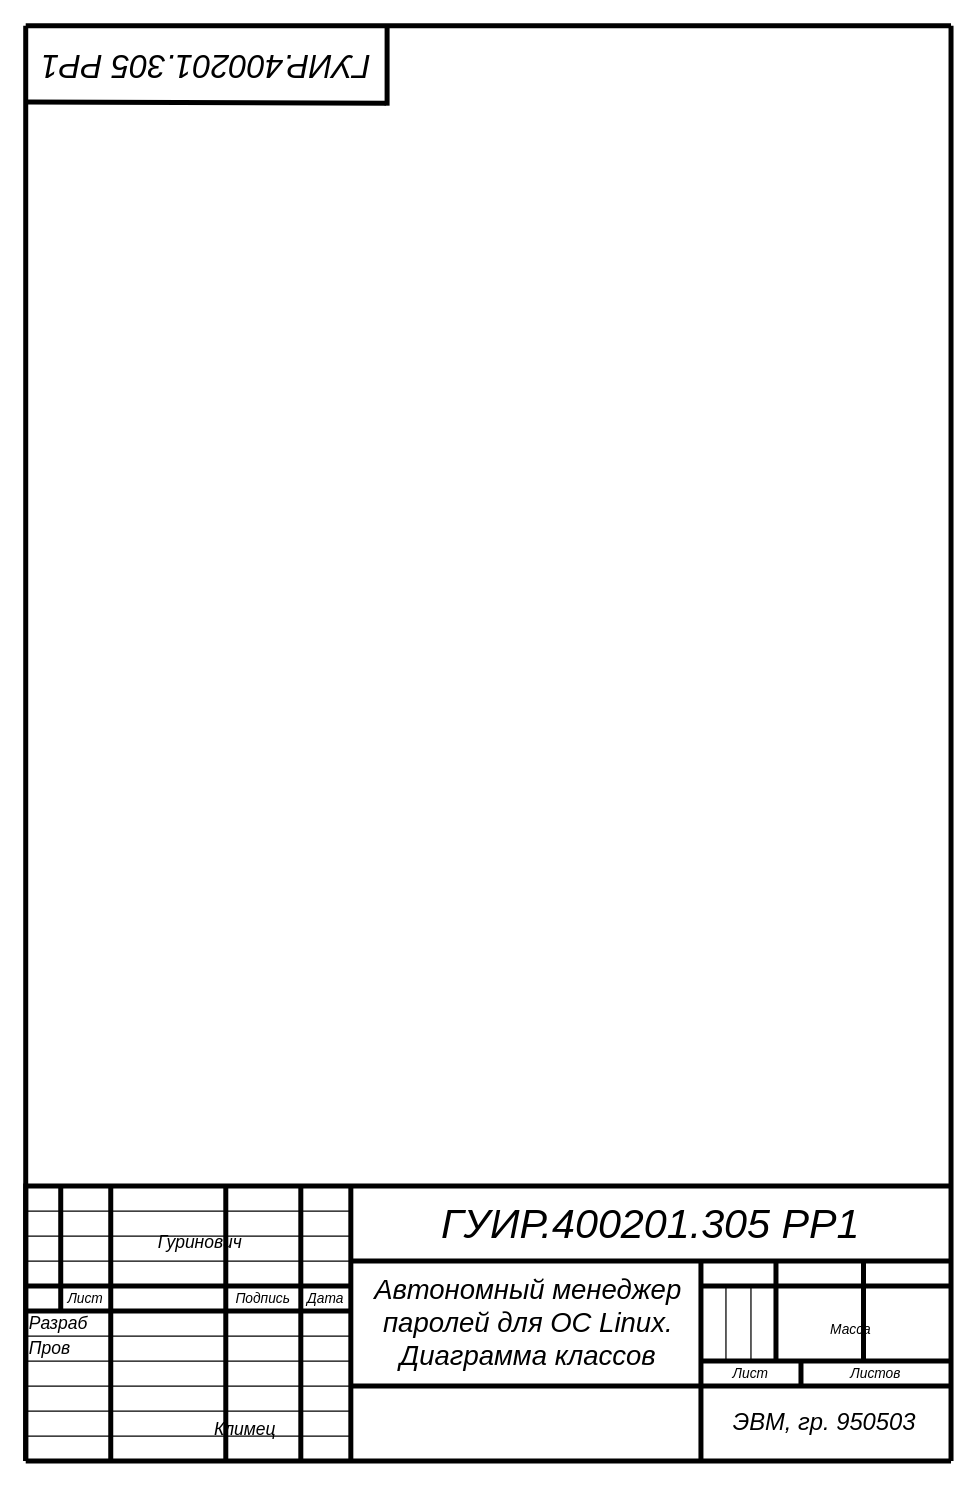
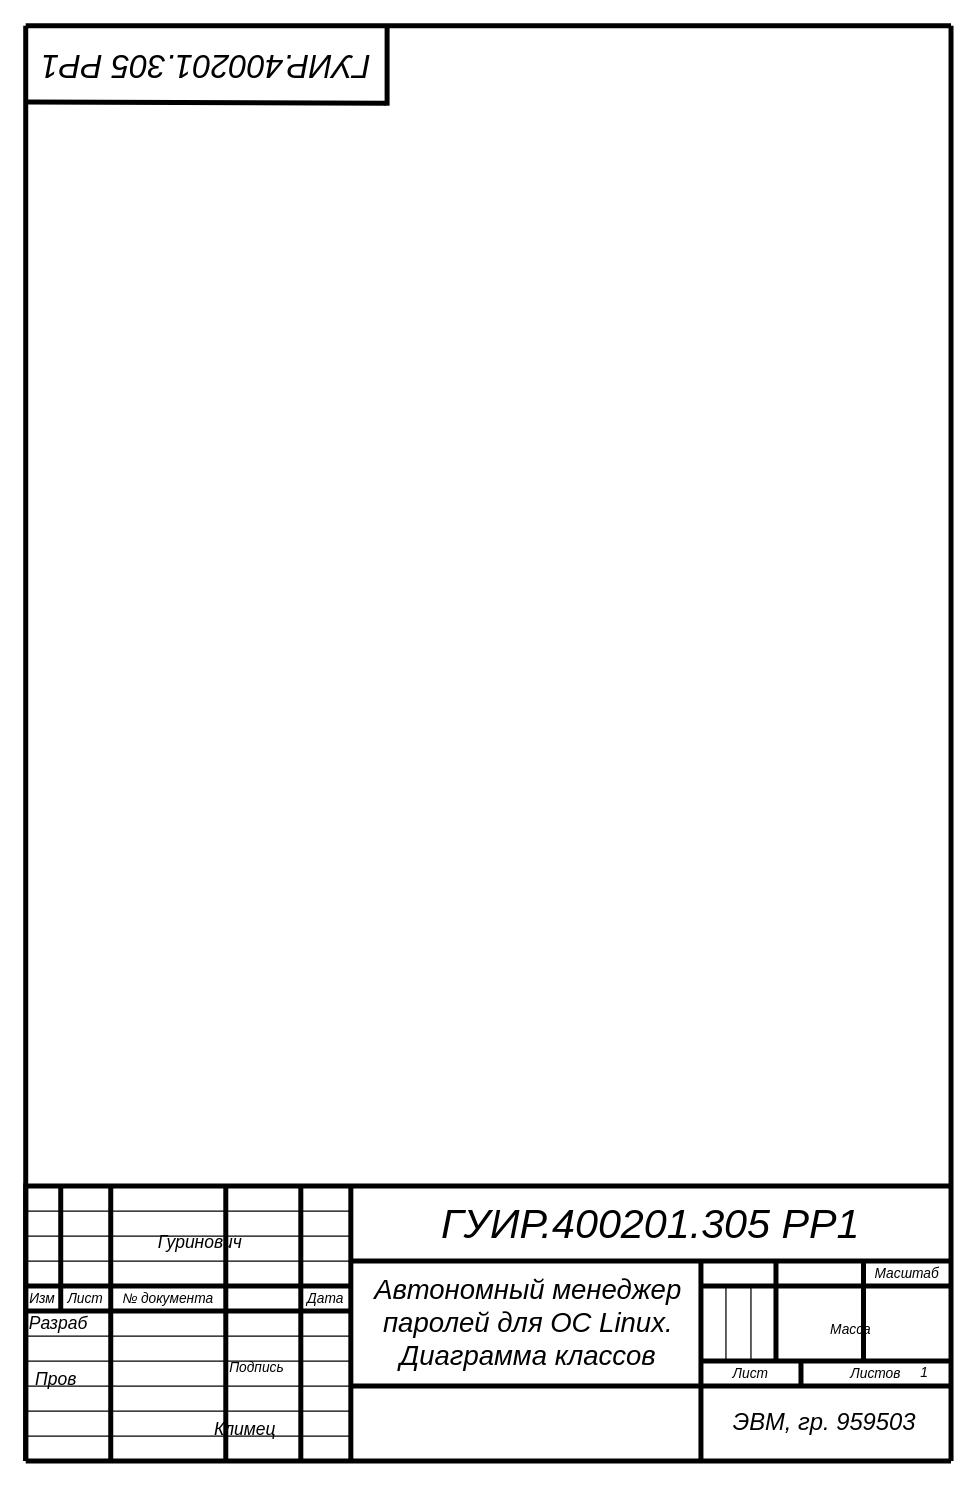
+ <mxCell id="35" value="&lt;font style=&quot;font-size:11px;font-family:Arial;color:#000000;direction:ltr;letter-spacing:0px;line-height:120%;opacity:1&quot;&gt;&lt;i&gt;Масштаб&lt;br/&gt;&lt;/i&gt;&lt;/font&gt;" style="verticalAlign=middle;align=center;vsdxID=38;fillColor=none;gradientColor=none;shape=stencil(nZBLDoAgDERP0z3SIyjew0SURgSD+Lu9kMZoXLhwN9O+tukAlrNpJg1SzDH4QW/URgNYgZTkjA4UkwJUgGXng+6DX1zLfmoymdXo17xh5zmRJ6Q42BWCfc2oJfdAr+Yv+AP9Cb7OJ3H/2JG1HNGz/84klThPVCc=);strokeColor=none;strokeWidth=4;spacingTop=-1;spacingBottom=-1;spacingLeft=-1;spacingRight=-1;labelBackgroundColor=none;rounded=0;html=1;whiteSpace=wrap;" parent="2" vertex="1"><mxGeometry x="672" y="990" width="66" height="16" as="geometry" /></mxCell>
+ <mxCell id="29" value="&lt;font style=&quot;font-size:11px;font-family:Arial;color:#000000;direction:ltr;letter-spacing:0px;line-height:120%;opacity:1&quot;&gt;&lt;i&gt;Изм&lt;br/&gt;&lt;/i&gt;&lt;/font&gt;" style="verticalAlign=middle;align=center;vsdxID=31;fillColor=none;gradientColor=none;shape=stencil(nZBLDoAgDERP0z3SIyjew0SURgSD+Lu9kMZoXLhwN9O+tukAlrNpJg1SzDH4QW/URgNYgZTkjA4UkwJUgGXng+6DX1zLfmoymdXo17xh5zmRJ6Q42BWCfc2oJfdAr+Yv+AP9Cb7OJ3H/2JG1HNGz/84klThPVCc=);strokeColor=none;strokeWidth=4;spacingTop=-1;spacingBottom=-1;spacingLeft=-1;spacingRight=-1;labelBackgroundColor=none;rounded=0;html=1;whiteSpace=wrap;" parent="2" vertex="1"><mxGeometry y="1010" width="27" height="16" as="geometry" /></mxCell>
+ <mxCell id="31" value="&lt;font style=&quot;font-size:11px;font-family:Arial;color:#000000;direction:ltr;letter-spacing:0px;line-height:120%;opacity:1&quot;&gt;&lt;i&gt;№ документа&lt;br/&gt;&lt;/i&gt;&lt;/font&gt;" style="verticalAlign=middle;align=center;vsdxID=33;fillColor=none;gradientColor=none;shape=stencil(nZBLDoAgDERP0z3SIyjew0SURgSD+Lu9kMZoXLhwN9O+tukAlrNpJg1SzDH4QW/URgNYgZTkjA4UkwJUgGXng+6DX1zLfmoymdXo17xh5zmRJ6Q42BWCfc2oJfdAr+Yv+AP9Cb7OJ3H/2JG1HNGz/84klThPVCc=);strokeColor=none;strokeWidth=4;spacingTop=-1;spacingBottom=-1;spacingLeft=-1;spacingRight=-1;labelBackgroundColor=none;rounded=0;html=1;whiteSpace=wrap;" parent="2" vertex="1"><mxGeometry x="70" y="1010" width="88" height="16" as="geometry" /></mxCell>
- <mxCell id="32" value="&lt;font style=&quot;font-size:11px;font-family:Arial;color:#000000;direction:ltr;letter-spacing:0px;line-height:120%;opacity:1&quot;&gt;&lt;i&gt;Подпись&lt;br/&gt;&lt;/i&gt;&lt;/font&gt;" style="verticalAlign=middle;align=center;vsdxID=34;fillColor=none;gradientColor=none;shape=stencil(nZBLDoAgDERP0z3SIyjew0SURgSD+Lu9kMZoXLhwN9O+tukAlrNpJg1SzDH4QW/URgNYgZTkjA4UkwJUgGXng+6DX1zLfmoymdXo17xh5zmRJ6Q42BWCfc2oJfdAr+Yv+AP9Cb7OJ3H/2JG1HNGz/84klThPVCc=);strokeColor=none;strokeWidth=4;spacingTop=-1;spacingBottom=-1;spacingLeft=-1;spacingRight=-1;labelBackgroundColor=none;rounded=0;html=1;whiteSpace=wrap;" parent="2" vertex="1"><mxGeometry x="162" y="1010" width="56" height="16" as="geometry" /></mxCell>
+ <mxCell id="32" value="&lt;font style=&quot;font-size:11px;font-family:Arial;color:#000000;direction:ltr;letter-spacing:0px;line-height:120%;opacity:1&quot;&gt;&lt;i&gt;Подпись&lt;br/&gt;&lt;/i&gt;&lt;/font&gt;" style="verticalAlign=middle;align=center;vsdxID=34;fillColor=none;gradientColor=none;shape=stencil(nZBLDoAgDERP0z3SIyjew0SURgSD+Lu9kMZoXLhwN9O+tukAlrNpJg1SzDH4QW/URgNYgZTkjA4UkwJUgGXng+6DX1zLfmoymdXo17xh5zmRJ6Q42BWCfc2oJfdAr+Yv+AP9Cb7OJ3H/2JG1HNGz/84klThPVCc=);strokeColor=none;strokeWidth=4;spacingTop=-1;spacingBottom=-1;spacingLeft=-1;spacingRight=-1;labelBackgroundColor=none;rounded=0;html=1;whiteSpace=wrap;" parent="2" vertex="1"><mxGeometry x="157" y="1065" width="56" height="16" as="geometry" /></mxCell>
- <mxCell id="39" value="&lt;p style=&quot;margin-left: 0 ; margin-right: 0 ; margin-top: 0px ; margin-bottom: 0px ; text-indent: 0 ; direction: rtl&quot;&gt;&lt;font style=&quot;font-size: 14px ; font-family: &amp;quot;arial&amp;quot; ; color: #000000 ; direction: ltr ; letter-spacing: 0px ; line-height: 120% ; opacity: 1&quot;&gt;&lt;i&gt;Пров&lt;br&gt;&lt;/i&gt;&lt;/font&gt;&lt;/p&gt;" style="verticalAlign=middle;align=left;vsdxID=42;fillColor=none;gradientColor=none;shape=stencil(nZBLDoAgDERP0z3SIyjew0SURgSD+Lu9kMZoXLhwN9O+tukAlrNpJg1SzDH4QW/URgNYgZTkjA4UkwJUgGXng+6DX1zLfmoymdXo17xh5zmRJ6Q42BWCfc2oJfdAr+Yv+AP9Cb7OJ3H/2JG1HNGz/84klThPVCc=);strokeColor=none;strokeWidth=4;spacingTop=-1;spacingBottom=-1;spacingLeft=-1;spacingRight=-1;labelBackgroundColor=none;rounded=0;html=1;whiteSpace=wrap;" parent="2" vertex="1"><mxGeometry x="2" y="1048" width="64" height="20" as="geometry" /></mxCell>
+ <mxCell id="39" value="&lt;p style=&quot;margin-left: 0 ; margin-right: 0 ; margin-top: 0px ; margin-bottom: 0px ; text-indent: 0 ; direction: rtl&quot;&gt;&lt;font style=&quot;font-size: 14px ; font-family: &amp;quot;arial&amp;quot; ; color: #000000 ; direction: ltr ; letter-spacing: 0px ; line-height: 120% ; opacity: 1&quot;&gt;&lt;i&gt;Пров&lt;br&gt;&lt;/i&gt;&lt;/font&gt;&lt;/p&gt;" style="verticalAlign=middle;align=left;vsdxID=42;fillColor=none;gradientColor=none;shape=stencil(nZBLDoAgDERP0z3SIyjew0SURgSD+Lu9kMZoXLhwN9O+tukAlrNpJg1SzDH4QW/URgNYgZTkjA4UkwJUgGXng+6DX1zLfmoymdXo17xh5zmRJ6Q42BWCfc2oJfdAr+Yv+AP9Cb7OJ3H/2JG1HNGz/84klThPVCc=);strokeColor=none;strokeWidth=4;spacingTop=-1;spacingBottom=-1;spacingLeft=-1;spacingRight=-1;labelBackgroundColor=none;rounded=0;html=1;whiteSpace=wrap;" parent="2" vertex="1"><mxGeometry x="7" y="1073" width="64" height="20" as="geometry" /></mxCell>
+ <mxCell id="45" value="&lt;font style=&quot;font-size:11px;font-family:Arial;color:#000000;direction:ltr;letter-spacing:0px;line-height:120%;opacity:1&quot;&gt;&lt;i&gt;1&lt;br/&gt;&lt;/i&gt;&lt;/font&gt;" style="verticalAlign=middle;align=center;vsdxID=49;fillColor=none;gradientColor=none;shape=stencil(nZBLDoAgDERP0z3SIyjew0SURgSD+Lu9kMZoXLhwN9O+tukAlrNpJg1SzDH4QW/URgNYgZTkjA4UkwJUgGXng+6DX1zLfmoymdXo17xh5zmRJ6Q42BWCfc2oJfdAr+Yv+AP9Cb7OJ3H/2JG1HNGz/84klThPVCc=);strokeColor=none;spacingTop=-1;spacingBottom=-1;spacingLeft=-1;spacingRight=-1;labelBackgroundColor=none;rounded=0;html=1;whiteSpace=wrap;" parent="2" vertex="1"><mxGeometry x="709" y="1069" width="20" height="16" as="geometry" /></mxCell>
- <mxCell id="42" value="&lt;font style=&quot;font-size:19px;font-family:Arial;color:#000000;direction:ltr;letter-spacing:0px;line-height:120%;opacity:1&quot;&gt;&lt;i&gt;ЭВМ, гр. 950503&lt;br/&gt;&lt;/i&gt;&lt;/font&gt;" style="verticalAlign=middle;align=center;vsdxID=45;fillColor=none;gradientColor=none;shape=stencil(nZBLDoAgDERP0z3SIyjew0SURgSD+Lu9kMZoXLhwN9O+tukAlrNpJg1SzDH4QW/URgNYgZTkjA4UkwJUgGXng+6DX1zLfmoymdXo17xh5zmRJ6Q42BWCfc2oJfdAr+Yv+AP9Cb7OJ3H/2JG1HNGz/84klThPVCc=);strokeColor=none;spacingTop=-1;spacingBottom=-1;spacingLeft=-1;spacingRight=-1;labelBackgroundColor=none;rounded=0;html=1;whiteSpace=wrap;" parent="2" vertex="1"><mxGeometry x="539" y="1088" width="200" height="60" as="geometry" /></mxCell>
+ <mxCell id="42" value="&lt;font style=&quot;font-size:19px;font-family:Arial;color:#000000;direction:ltr;letter-spacing:0px;line-height:120%;opacity:1&quot;&gt;&lt;i&gt;ЭВМ, гр. 959503&lt;br/&gt;&lt;/i&gt;&lt;/font&gt;" style="verticalAlign=middle;align=center;vsdxID=45;fillColor=none;gradientColor=none;shape=stencil(nZBLDoAgDERP0z3SIyjew0SURgSD+Lu9kMZoXLhwN9O+tukAlrNpJg1SzDH4QW/URgNYgZTkjA4UkwJUgGXng+6DX1zLfmoymdXo17xh5zmRJ6Q42BWCfc2oJfdAr+Yv+AP9Cb7OJ3H/2JG1HNGz/84klThPVCc=);strokeColor=none;spacingTop=-1;spacingBottom=-1;spacingLeft=-1;spacingRight=-1;labelBackgroundColor=none;rounded=0;html=1;whiteSpace=wrap;" parent="2" vertex="1"><mxGeometry x="539" y="1088" width="200" height="60" as="geometry" /></mxCell>
